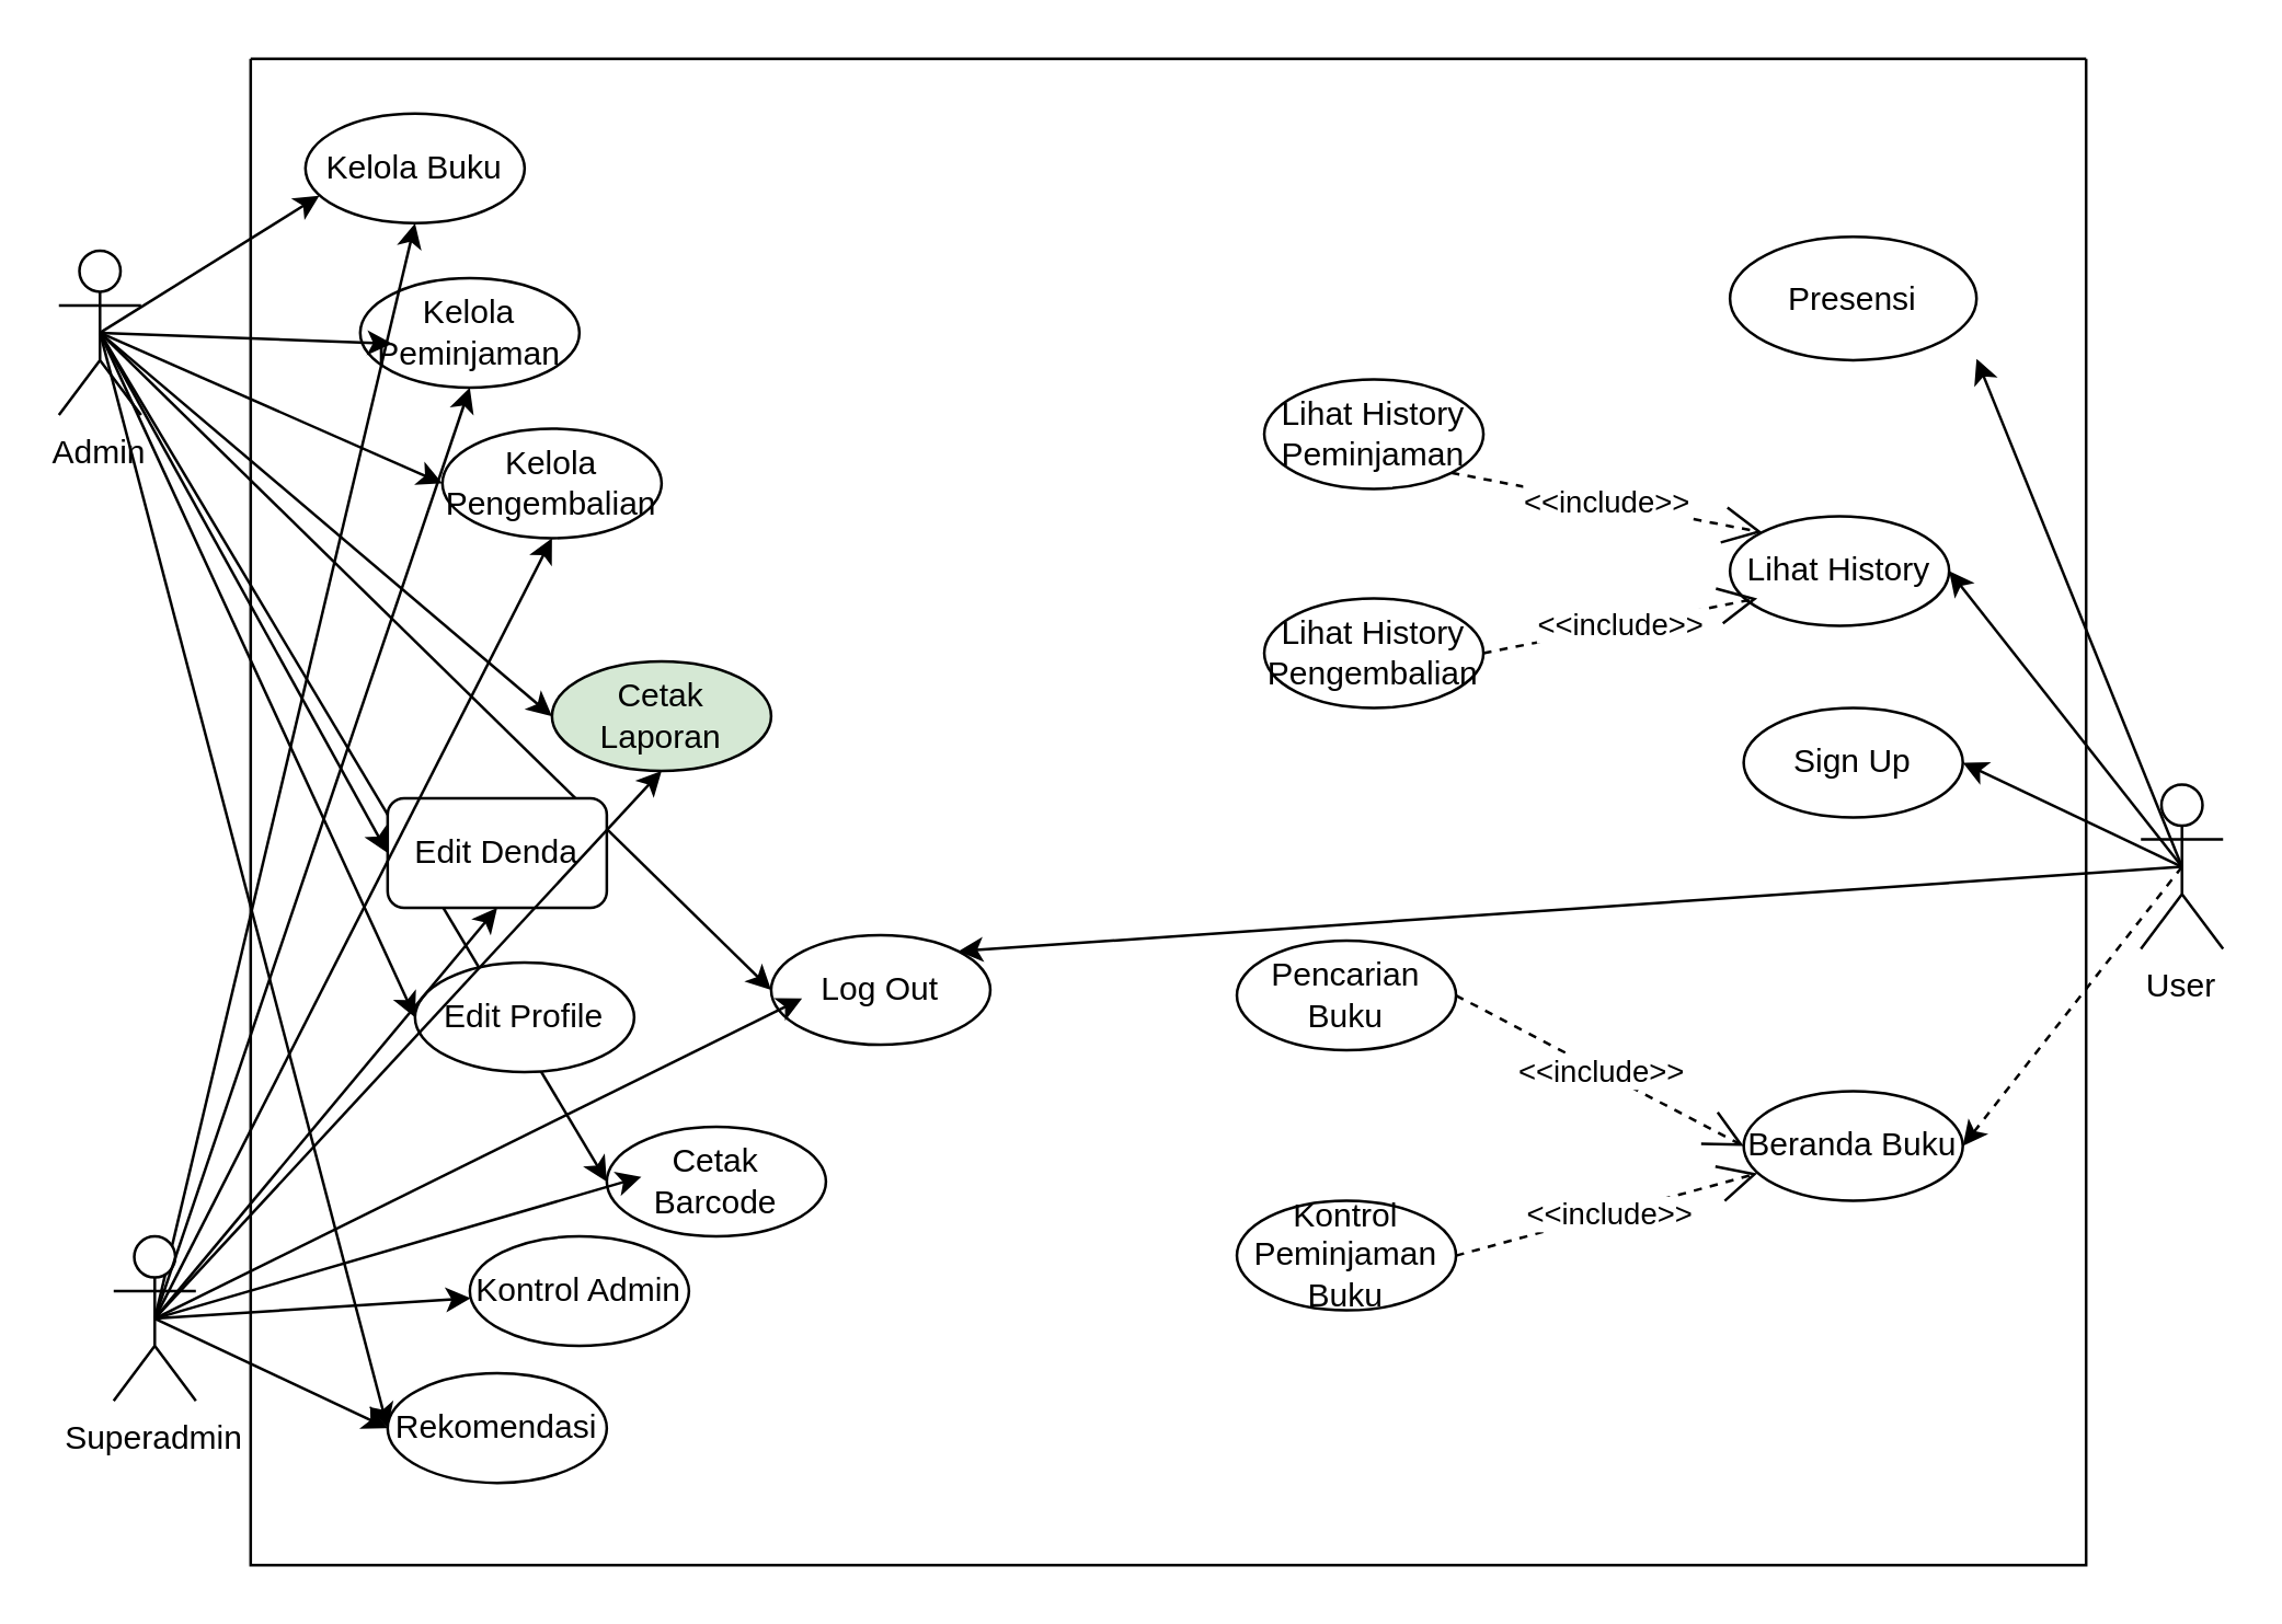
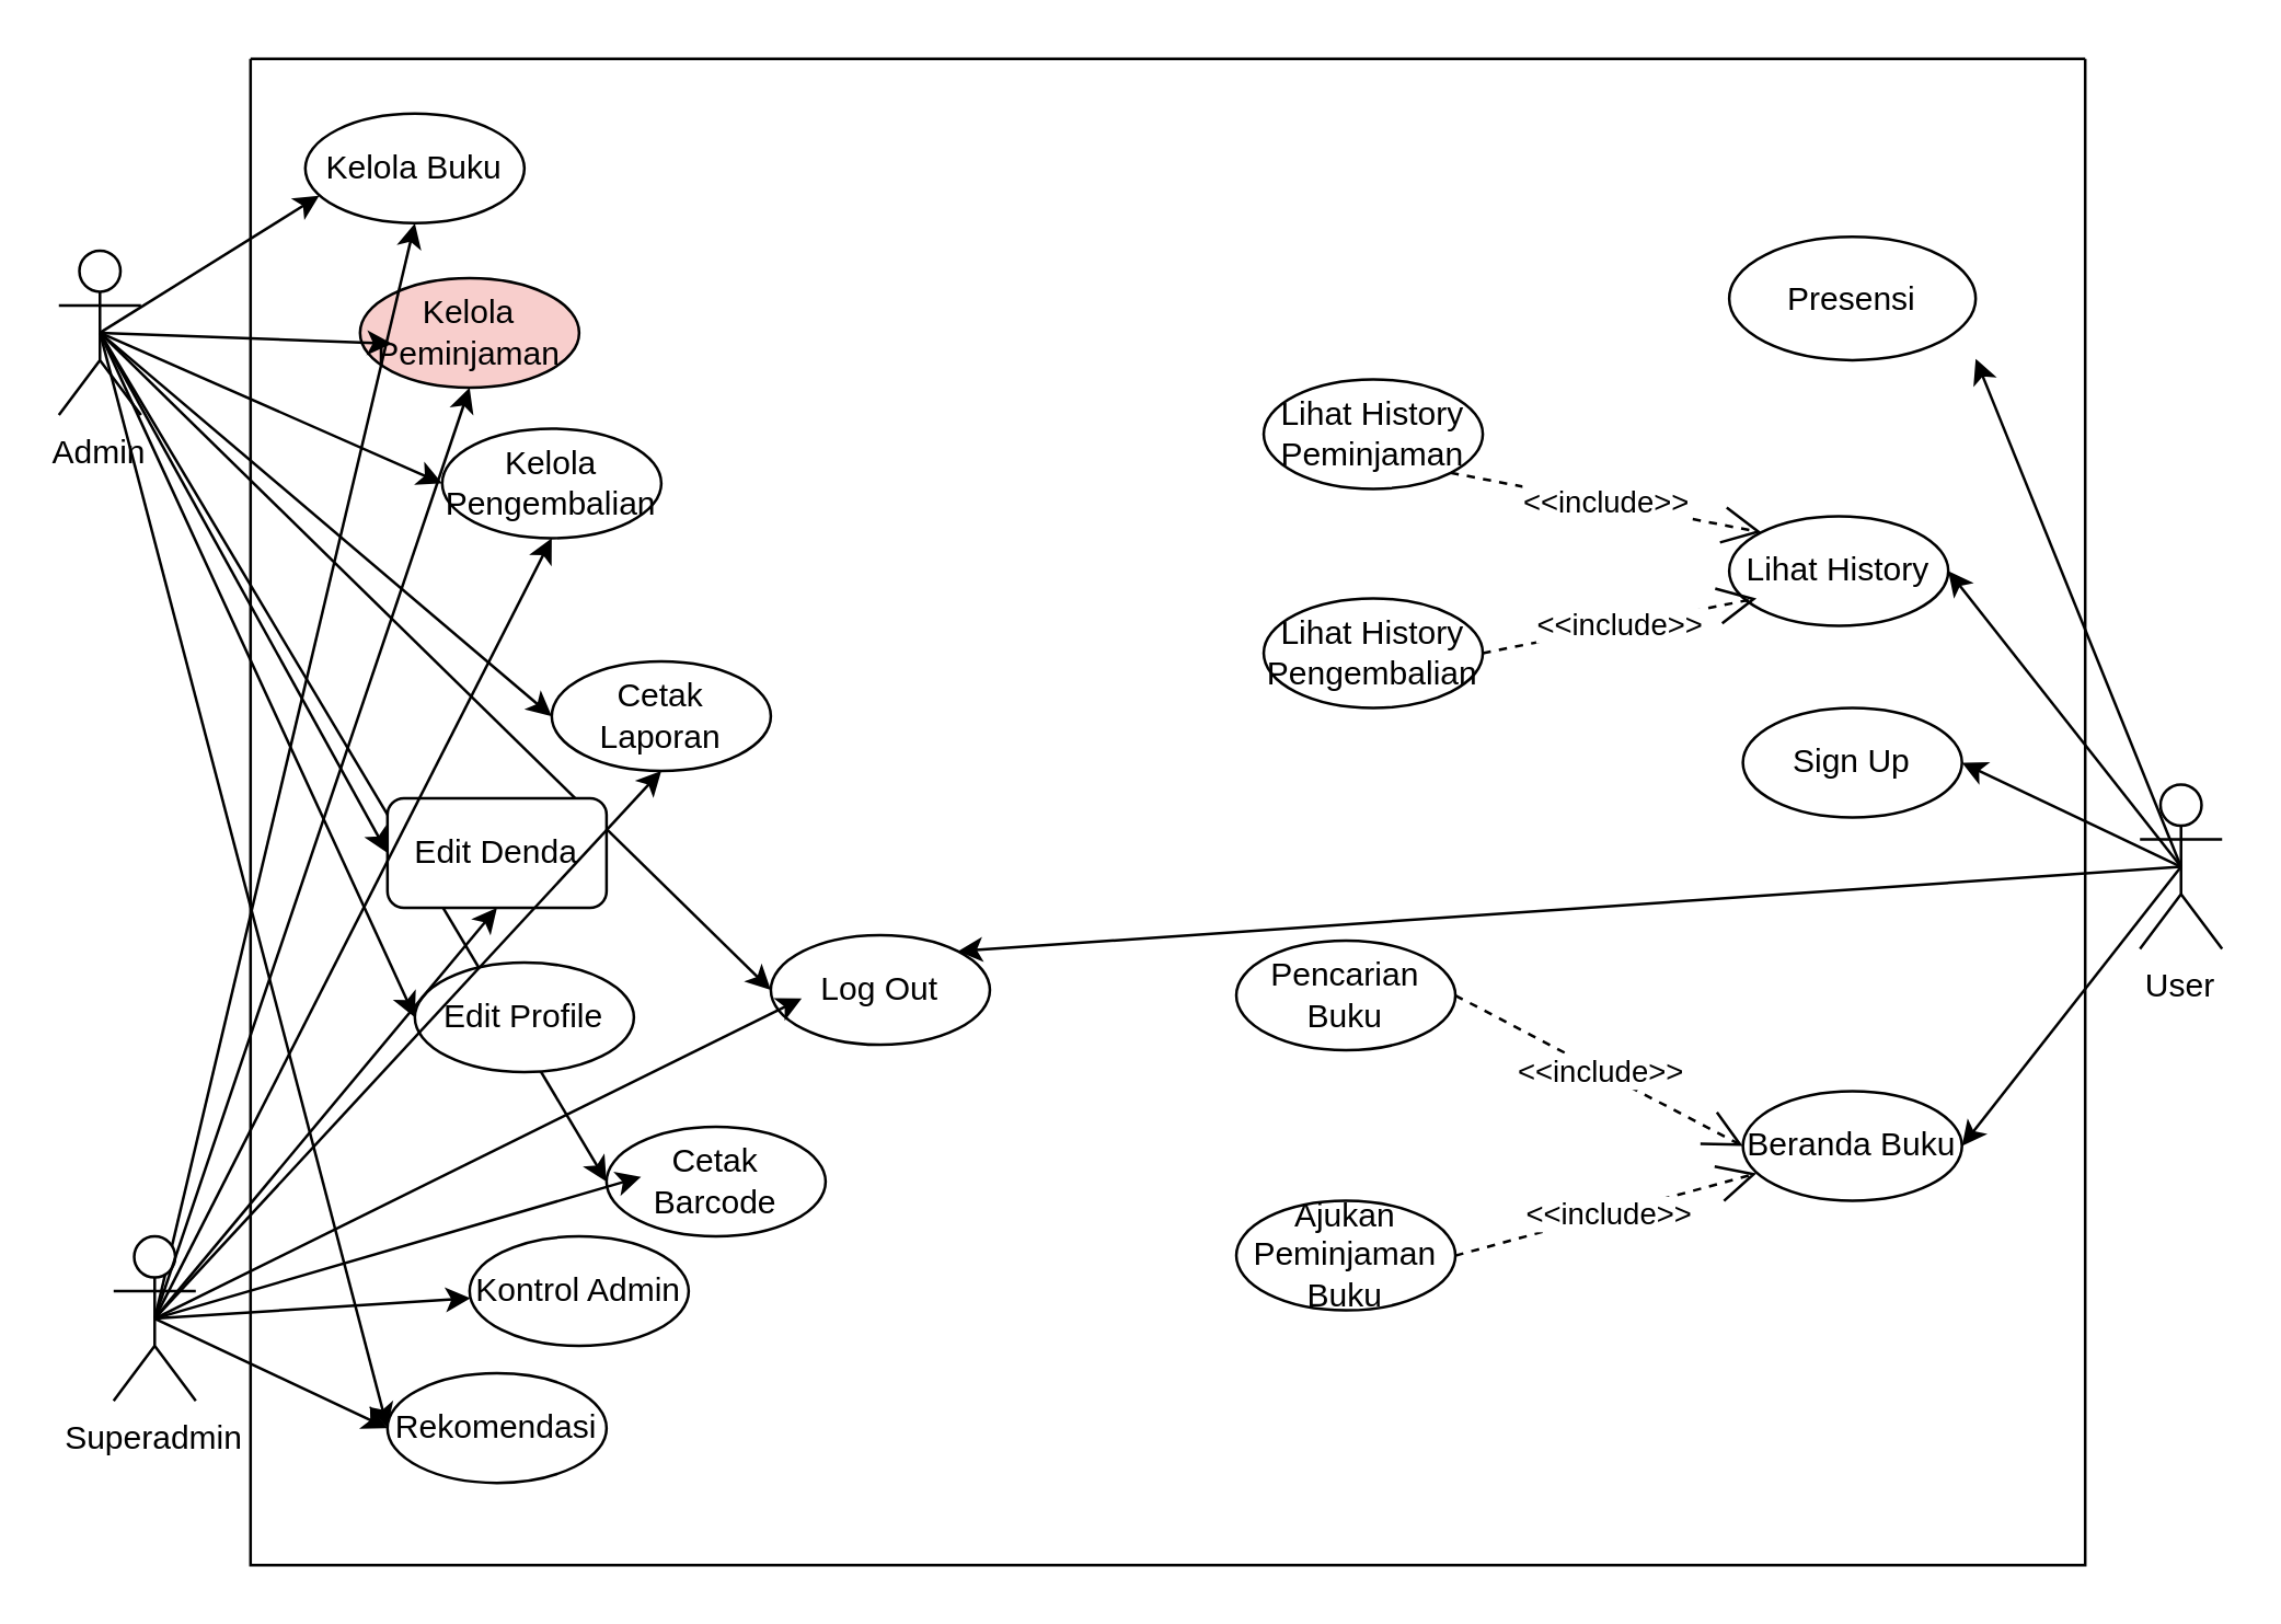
- <mxCell id="22" value="Kelola Peminjaman" style="ellipse;whiteSpace=wrap;html=1;aspect=fixed;" vertex="1" parent="20"><mxGeometry x="40" y="80" width="80" height="40" as="geometry" /></mxCell>
+ <mxCell id="22" value="Kelola Peminjaman" style="ellipse;whiteSpace=wrap;html=1;aspect=fixed;fillColor=#f8cecc;" vertex="1" parent="20"><mxGeometry x="40" y="80" width="80" height="40" as="geometry" /></mxCell>
- <mxCell id="24" value="Cetak Laporan" style="ellipse;whiteSpace=wrap;html=1;aspect=fixed;fillColor=#d5e8d4;" vertex="1" parent="20"><mxGeometry x="110" y="220" width="80" height="40" as="geometry" /></mxCell>
+ <mxCell id="24" value="Cetak Laporan" style="ellipse;whiteSpace=wrap;html=1;aspect=fixed;" vertex="1" parent="20"><mxGeometry x="110" y="220" width="80" height="40" as="geometry" /></mxCell>
- <mxCell id="13" style="rounded=0;orthogonalLoop=1;jettySize=auto;html=1;exitX=0.5;exitY=0.5;exitDx=0;exitDy=0;exitPerimeter=0;entryX=1;entryY=0.5;entryDx=0;entryDy=0;dashed=1;" edge="1" parent="1" source="15" target="34"><mxGeometry relative="1" as="geometry"><mxPoint x="795" y="337" as="sourcePoint" /></mxGeometry></mxCell>
+ <mxCell id="13" style="rounded=0;orthogonalLoop=1;jettySize=auto;html=1;exitX=0.5;exitY=0.5;exitDx=0;exitDy=0;exitPerimeter=0;entryX=1;entryY=0.5;entryDx=0;entryDy=0;" edge="1" parent="1" source="15" target="34"><mxGeometry relative="1" as="geometry"><mxPoint x="795" y="337" as="sourcePoint" /></mxGeometry></mxCell>
- <mxCell id="39" value="Kontrol Peminjaman Buku" style="ellipse;whiteSpace=wrap;html=1;aspect=fixed;" vertex="1" parent="20"><mxGeometry x="360" y="417" width="80" height="40" as="geometry" /></mxCell>
+ <mxCell id="39" value="Ajukan Peminjaman Buku" style="ellipse;whiteSpace=wrap;html=1;aspect=fixed;" vertex="1" parent="20"><mxGeometry x="360" y="417" width="80" height="40" as="geometry" /></mxCell>
